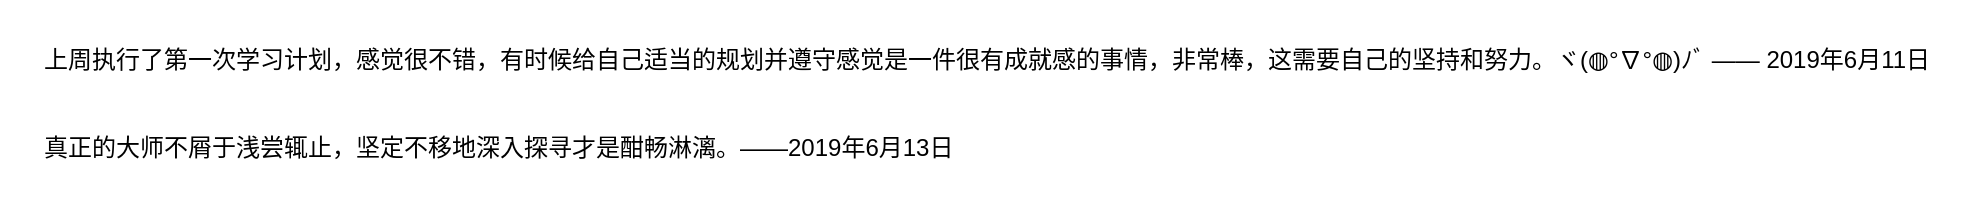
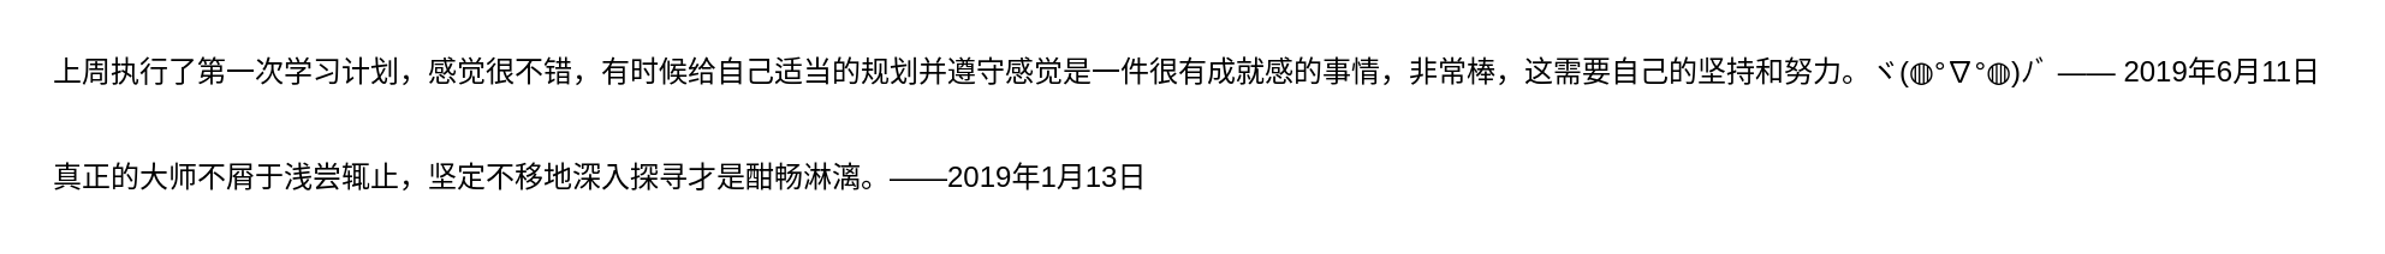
- <mxCell id="3" value="真正的大师不屑于浅尝辄止，坚定不移地深入探寻才是酣畅淋漓。——2019年6月13日" style="text;html=1;resizable=0;points=[];autosize=1;align=left;verticalAlign=top;spacingTop=-4;" parent="1" vertex="1"><mxGeometry x="20" y="64" width="470" height="20" as="geometry" /></mxCell>
+ <mxCell id="3" value="真正的大师不屑于浅尝辄止，坚定不移地深入探寻才是酣畅淋漓。——2019年1月13日" style="text;html=1;resizable=0;points=[];autosize=1;align=left;verticalAlign=top;spacingTop=-4;" parent="1" vertex="1"><mxGeometry x="20" y="64" width="470" height="20" as="geometry" /></mxCell>
